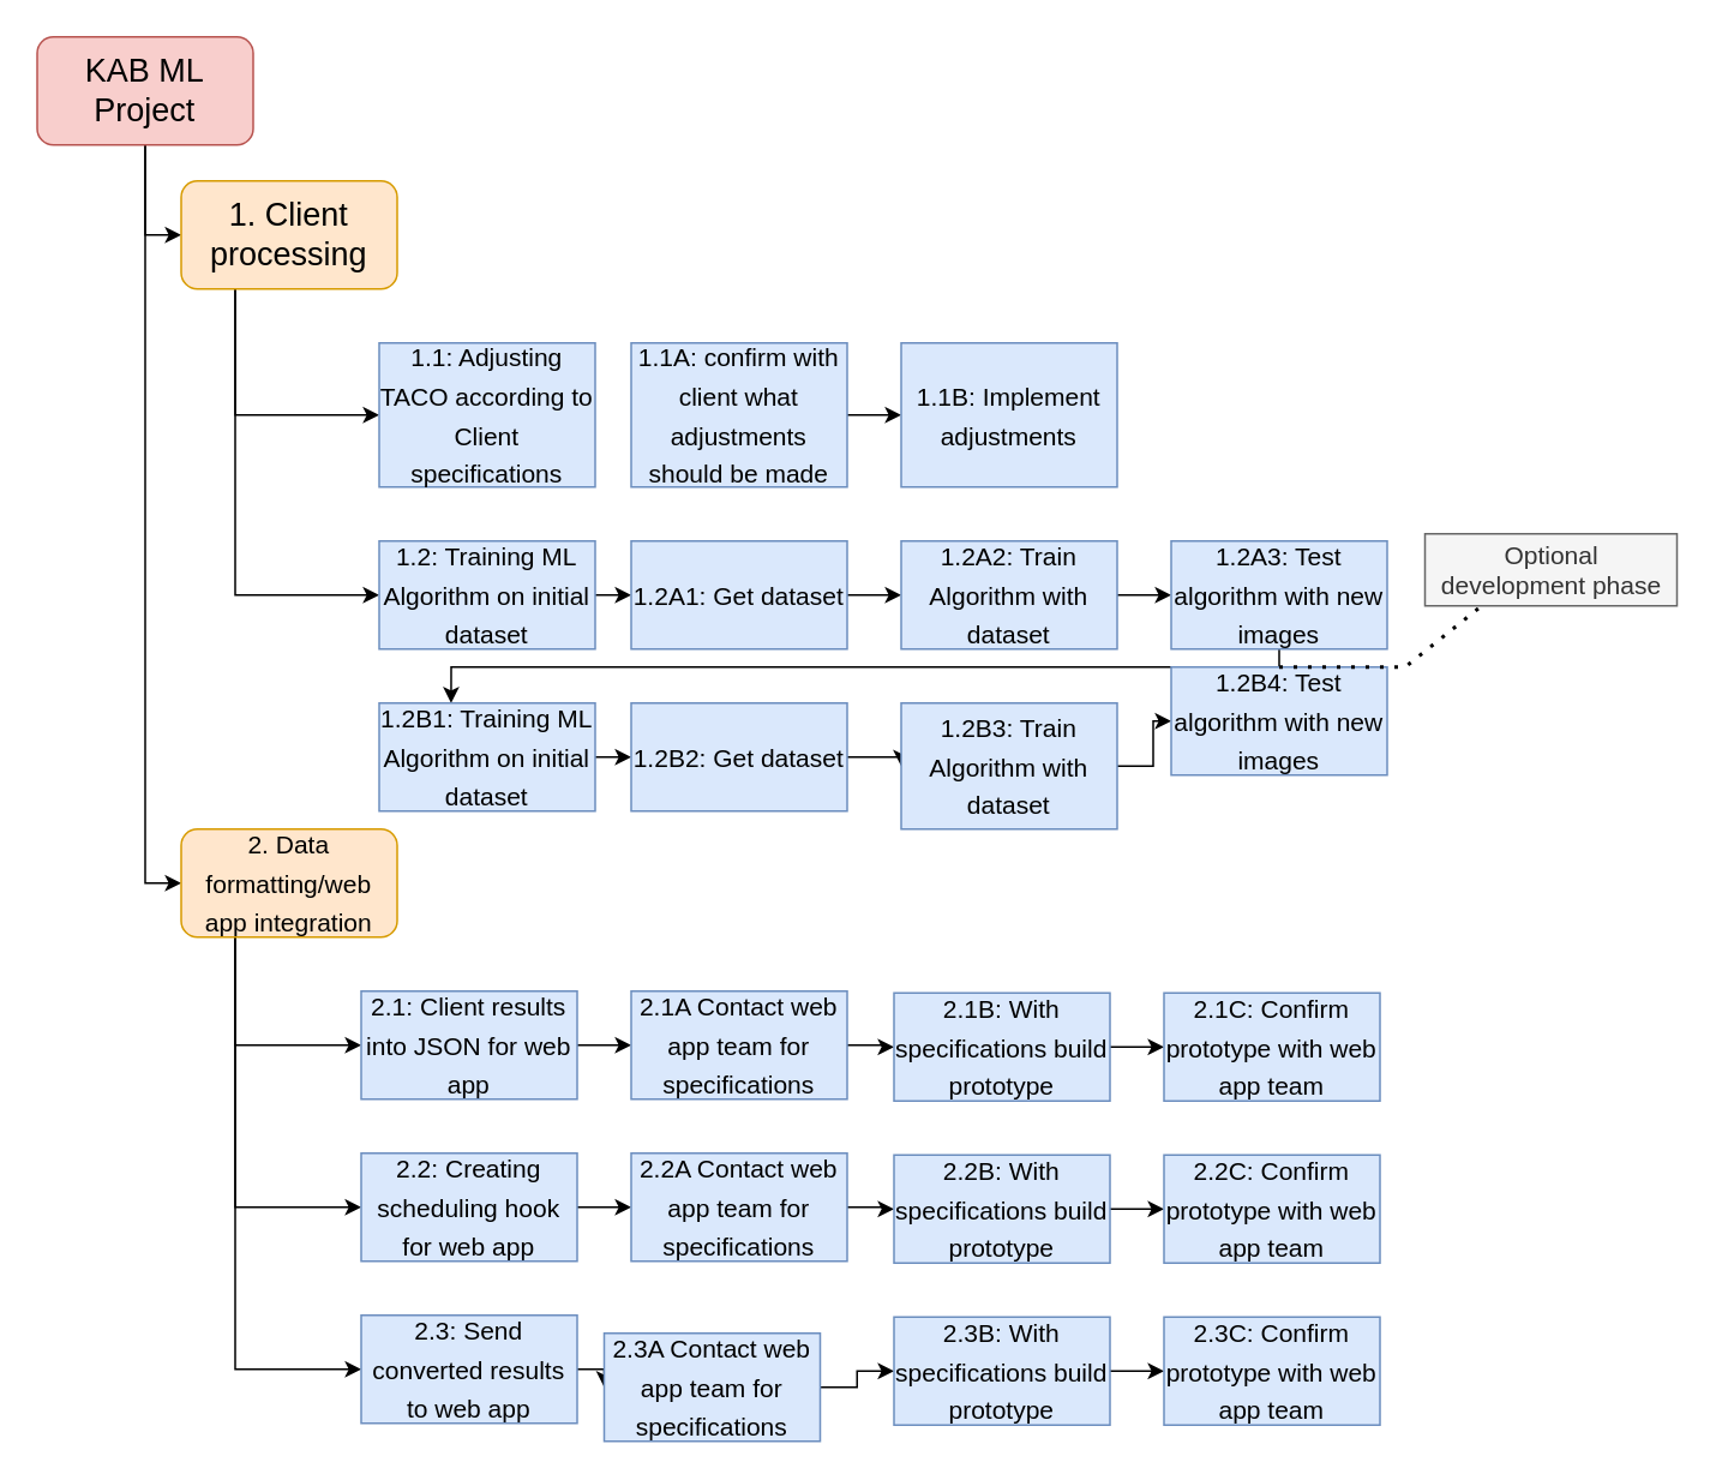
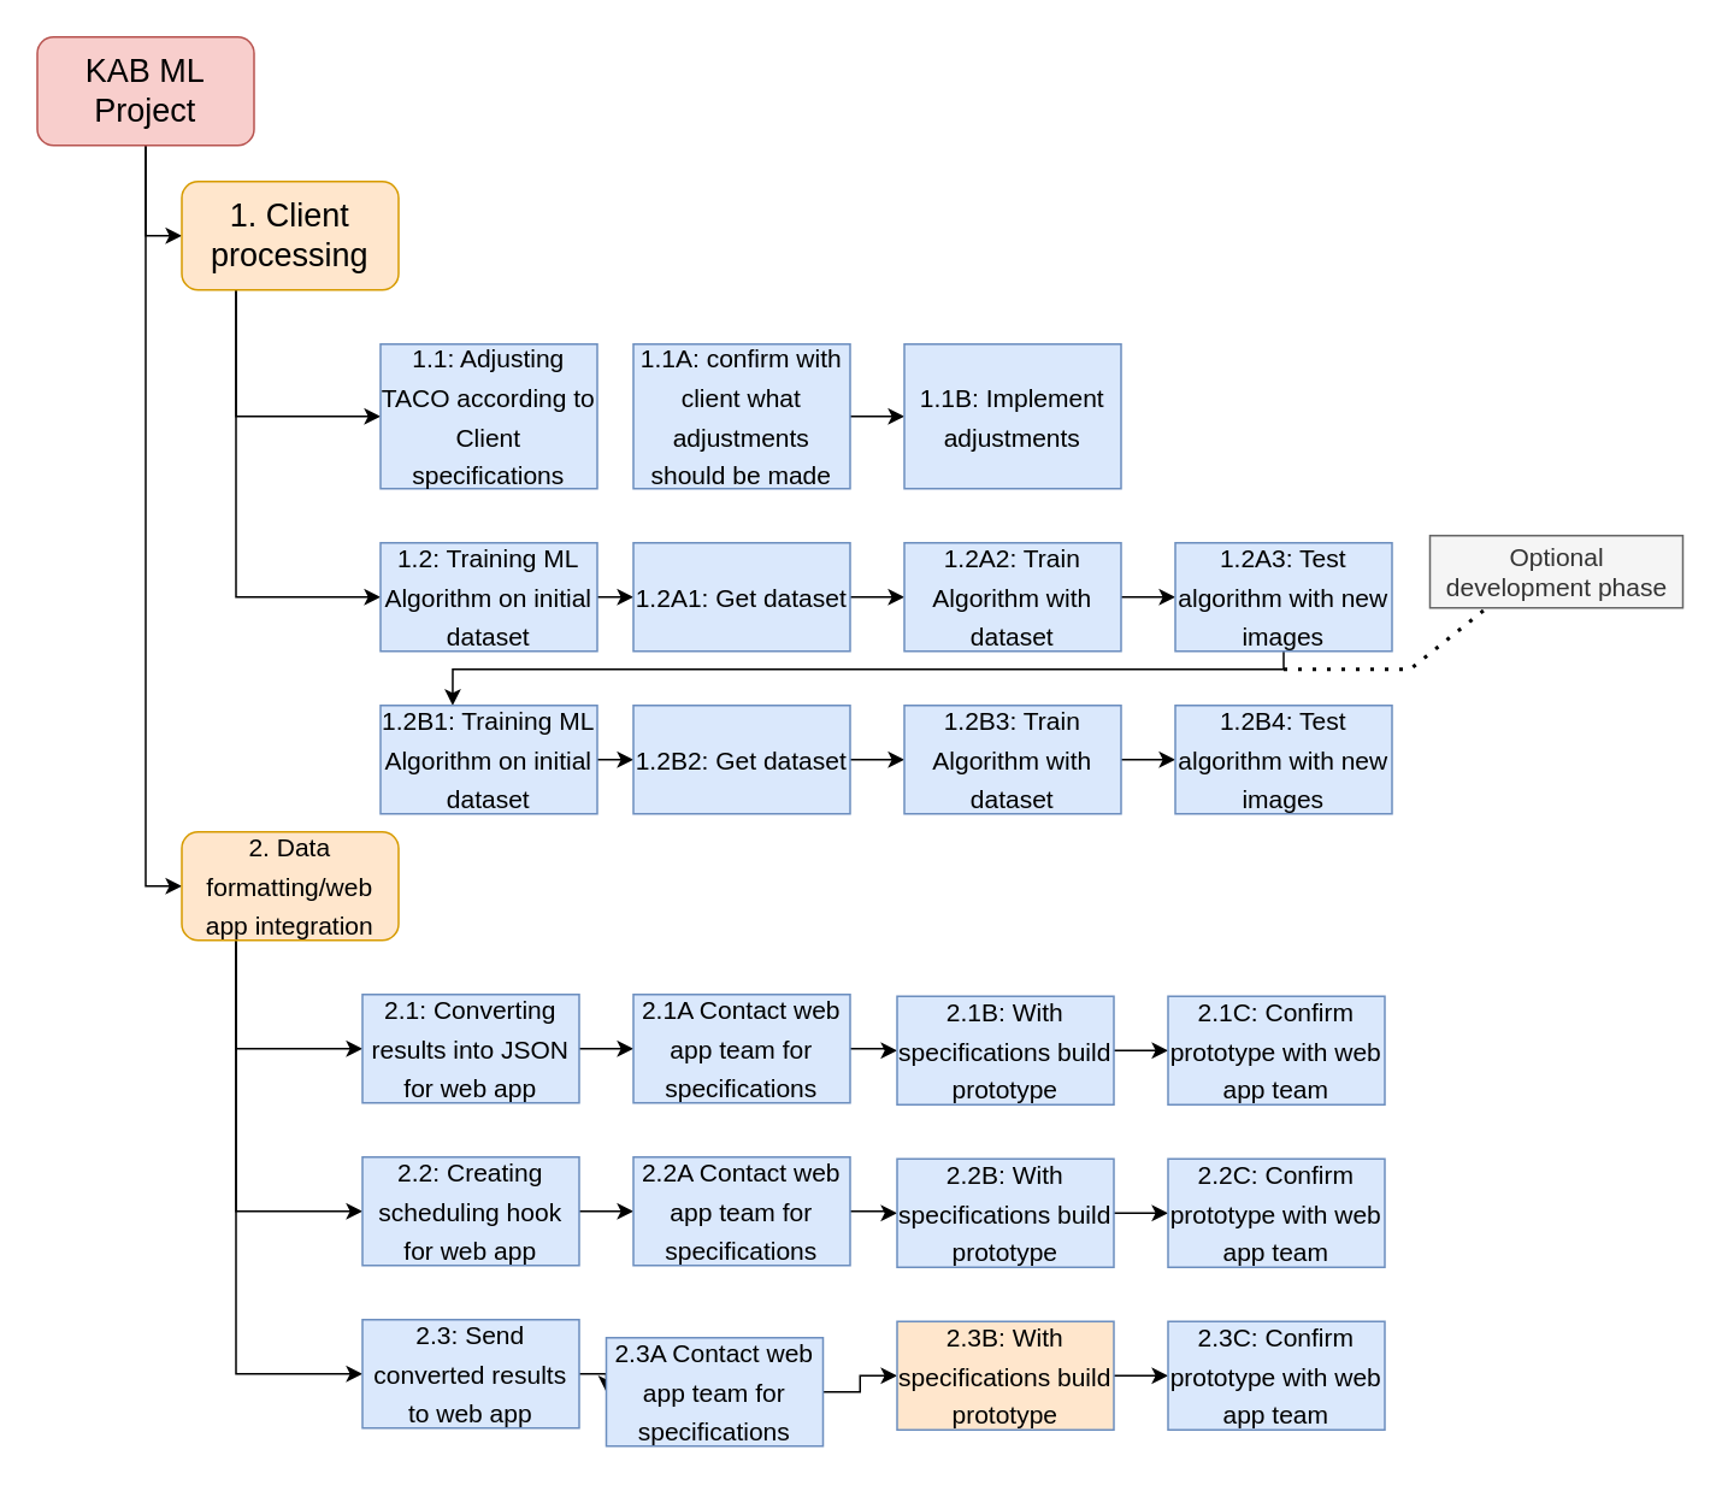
- <mxCell id="36" value="&lt;font style=&quot;font-size: 14px&quot;&gt;1.2B4: Test algorithm with new images&lt;/font&gt;" style="rounded=0;whiteSpace=wrap;html=1;labelBackgroundColor=none;fontSize=18;fillColor=#dae8fc;strokeColor=#6c8ebf;" vertex="1" parent="1"><mxGeometry x="650" y="370" width="120" height="60" as="geometry" /></mxCell>
+ <mxCell id="36" value="&lt;font style=&quot;font-size: 14px&quot;&gt;1.2B4: Test algorithm with new images&lt;/font&gt;" style="rounded=0;whiteSpace=wrap;html=1;labelBackgroundColor=none;fontSize=18;fillColor=#dae8fc;strokeColor=#6c8ebf;" vertex="1" parent="1"><mxGeometry x="650" y="390" width="120" height="60" as="geometry" /></mxCell>
- <mxCell id="35" value="&lt;font style=&quot;font-size: 14px&quot;&gt;1.2B3: Train Algorithm with dataset&lt;/font&gt;" style="rounded=0;whiteSpace=wrap;html=1;labelBackgroundColor=none;fontSize=18;fillColor=#dae8fc;strokeColor=#6c8ebf;" vertex="1" parent="1"><mxGeometry x="500" y="390" width="120" height="70" as="geometry" /></mxCell>
+ <mxCell id="35" value="&lt;font style=&quot;font-size: 14px&quot;&gt;1.2B3: Train Algorithm with dataset&lt;/font&gt;" style="rounded=0;whiteSpace=wrap;html=1;labelBackgroundColor=none;fontSize=18;fillColor=#dae8fc;strokeColor=#6c8ebf;" vertex="1" parent="1"><mxGeometry x="500" y="390" width="120" height="60" as="geometry" /></mxCell>
- <mxCell id="13" value="&lt;font style=&quot;font-size: 14px&quot;&gt;2.1: Client results into JSON for web app&lt;/font&gt;" style="rounded=0;whiteSpace=wrap;html=1;labelBackgroundColor=none;fontSize=18;fillColor=#dae8fc;strokeColor=#6c8ebf;" parent="1" vertex="1"><mxGeometry x="200" y="550" width="120" height="60" as="geometry" /></mxCell>
+ <mxCell id="13" value="&lt;font style=&quot;font-size: 14px&quot;&gt;2.1: Converting results into JSON for web app&lt;/font&gt;" style="rounded=0;whiteSpace=wrap;html=1;labelBackgroundColor=none;fontSize=18;fillColor=#dae8fc;strokeColor=#6c8ebf;" parent="1" vertex="1"><mxGeometry x="200" y="550" width="120" height="60" as="geometry" /></mxCell>
- <mxCell id="42" value="&lt;font style=&quot;font-size: 14px&quot;&gt;2.3B: With specifications build prototype&lt;/font&gt;" style="rounded=0;whiteSpace=wrap;html=1;labelBackgroundColor=none;fontSize=18;fillColor=#dae8fc;strokeColor=#6c8ebf;" vertex="1" parent="1"><mxGeometry x="496" y="731" width="120" height="60" as="geometry" /></mxCell>
+ <mxCell id="42" value="&lt;font style=&quot;font-size: 14px&quot;&gt;2.3B: With specifications build prototype&lt;/font&gt;" style="rounded=0;whiteSpace=wrap;html=1;labelBackgroundColor=none;fontSize=18;fillColor=#ffe6cc;strokeColor=#6c8ebf;" vertex="1" parent="1"><mxGeometry x="496" y="731" width="120" height="60" as="geometry" /></mxCell>
